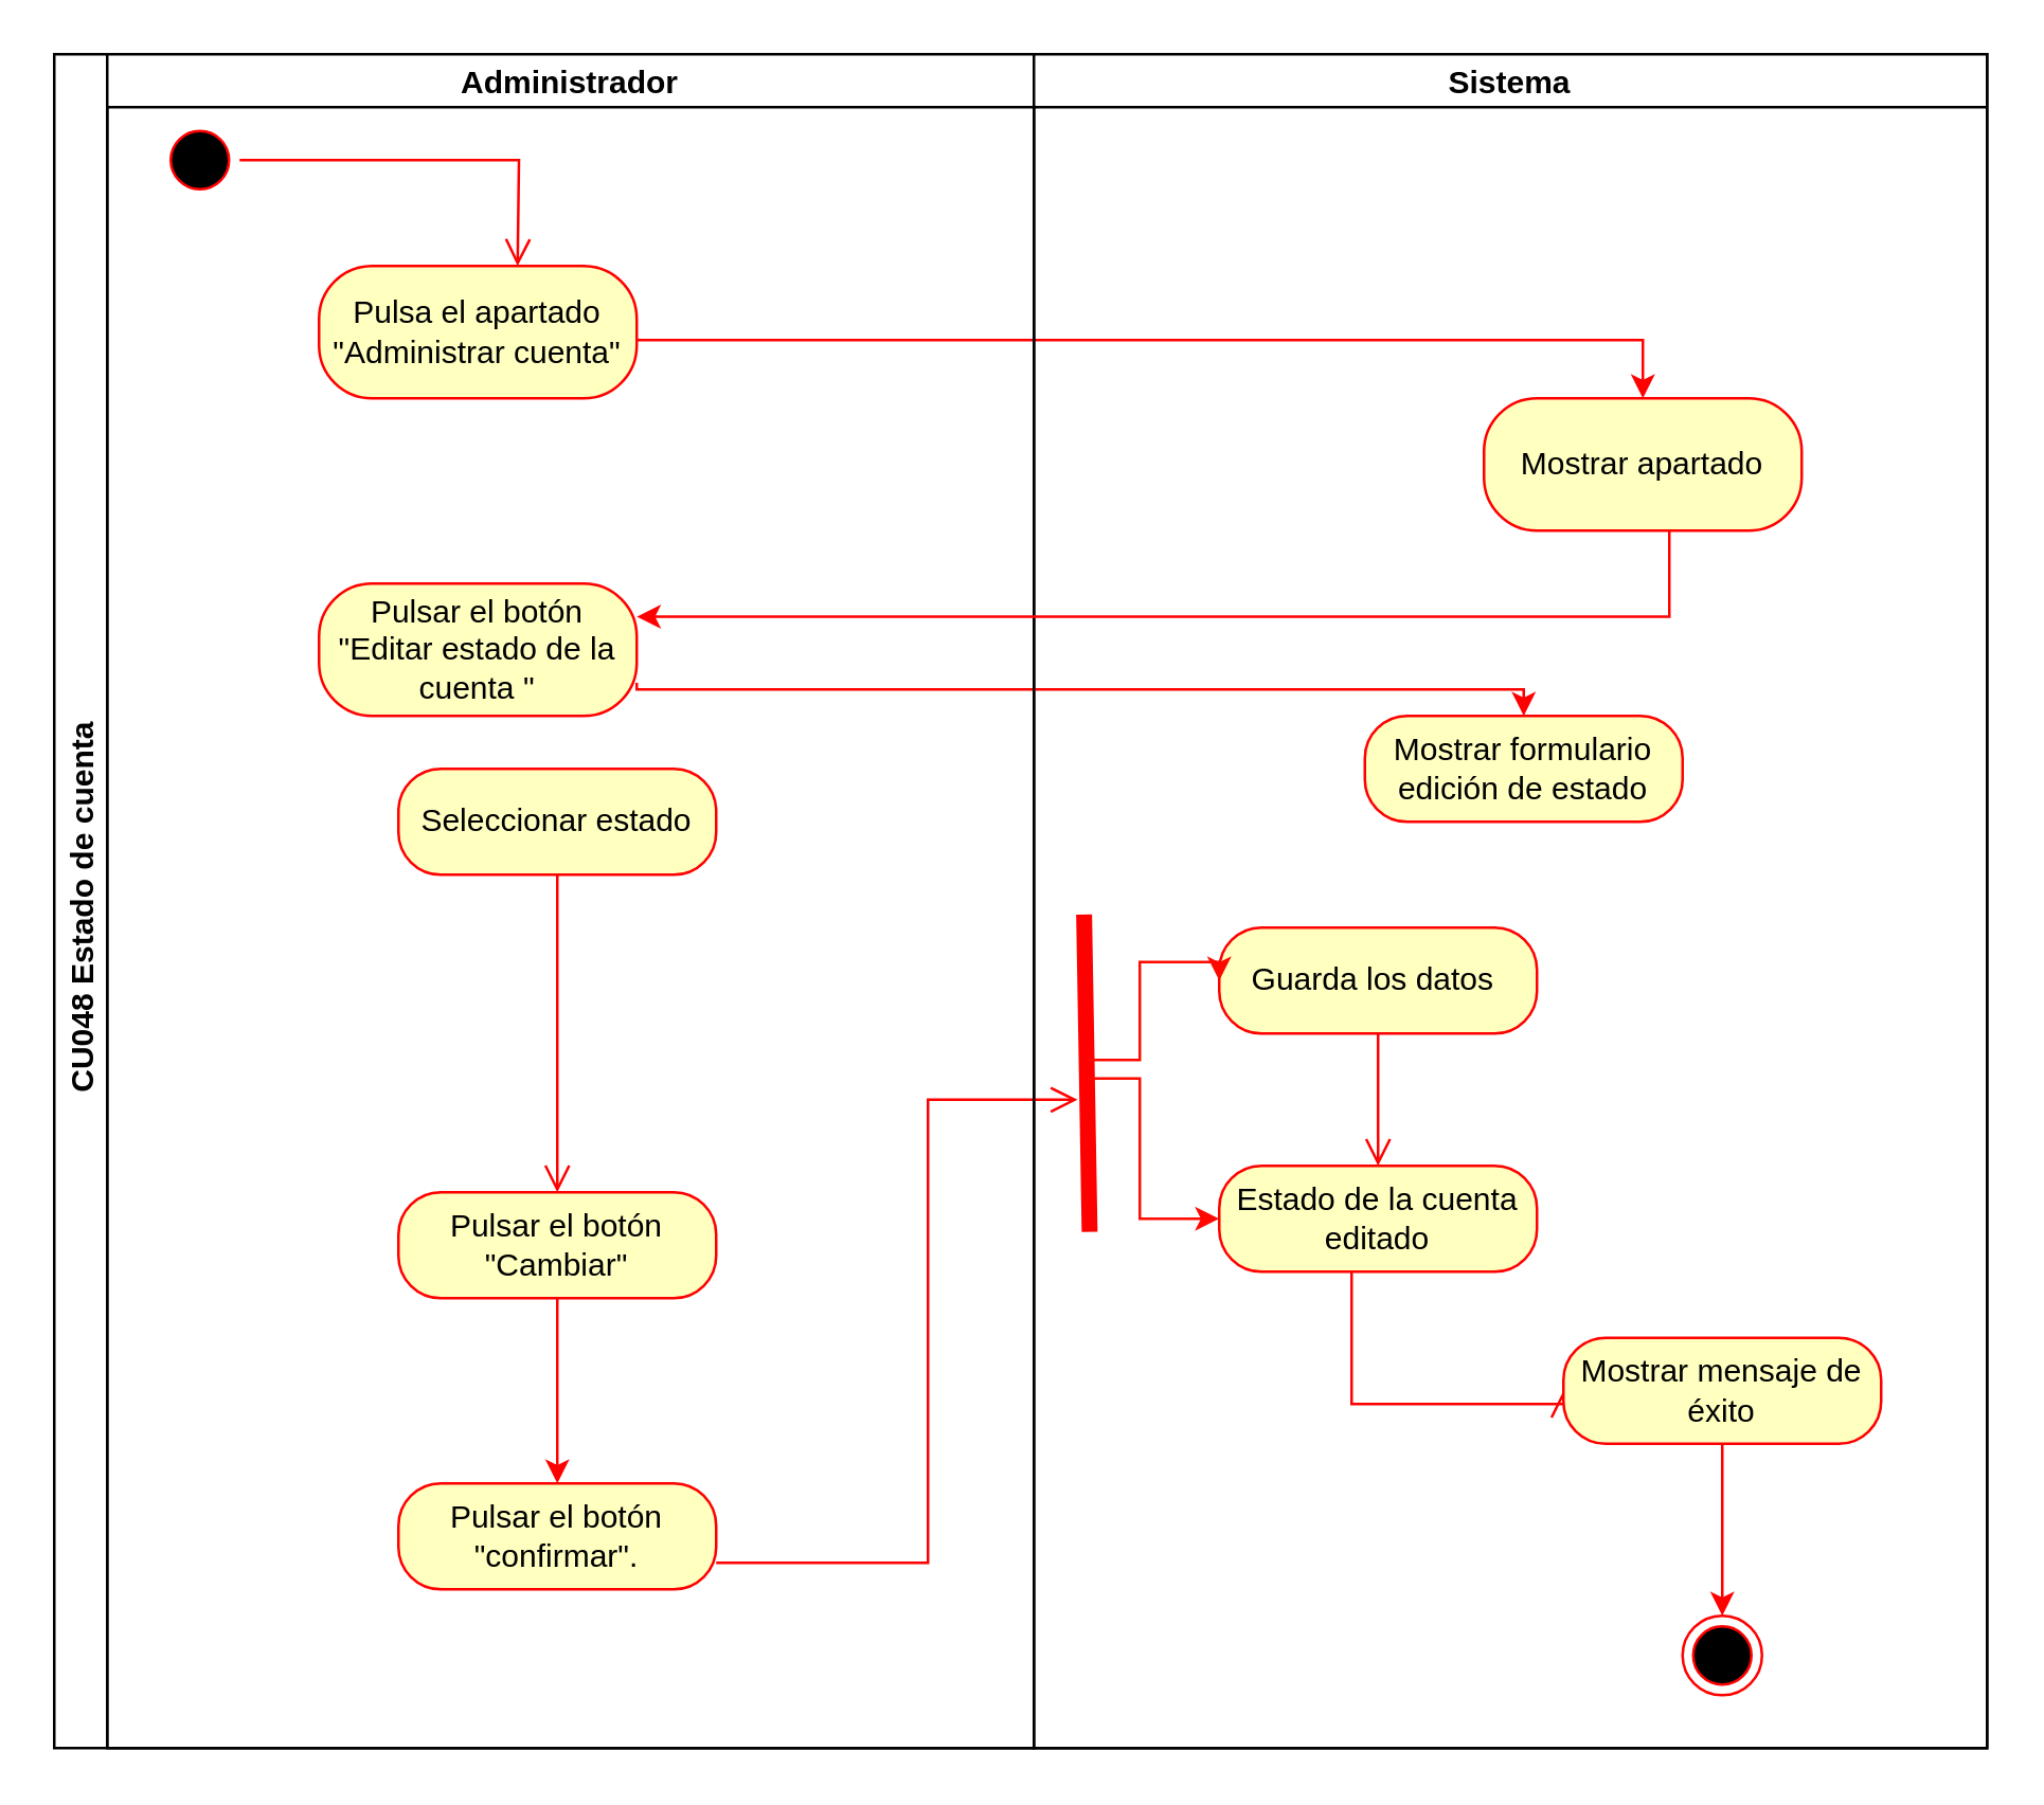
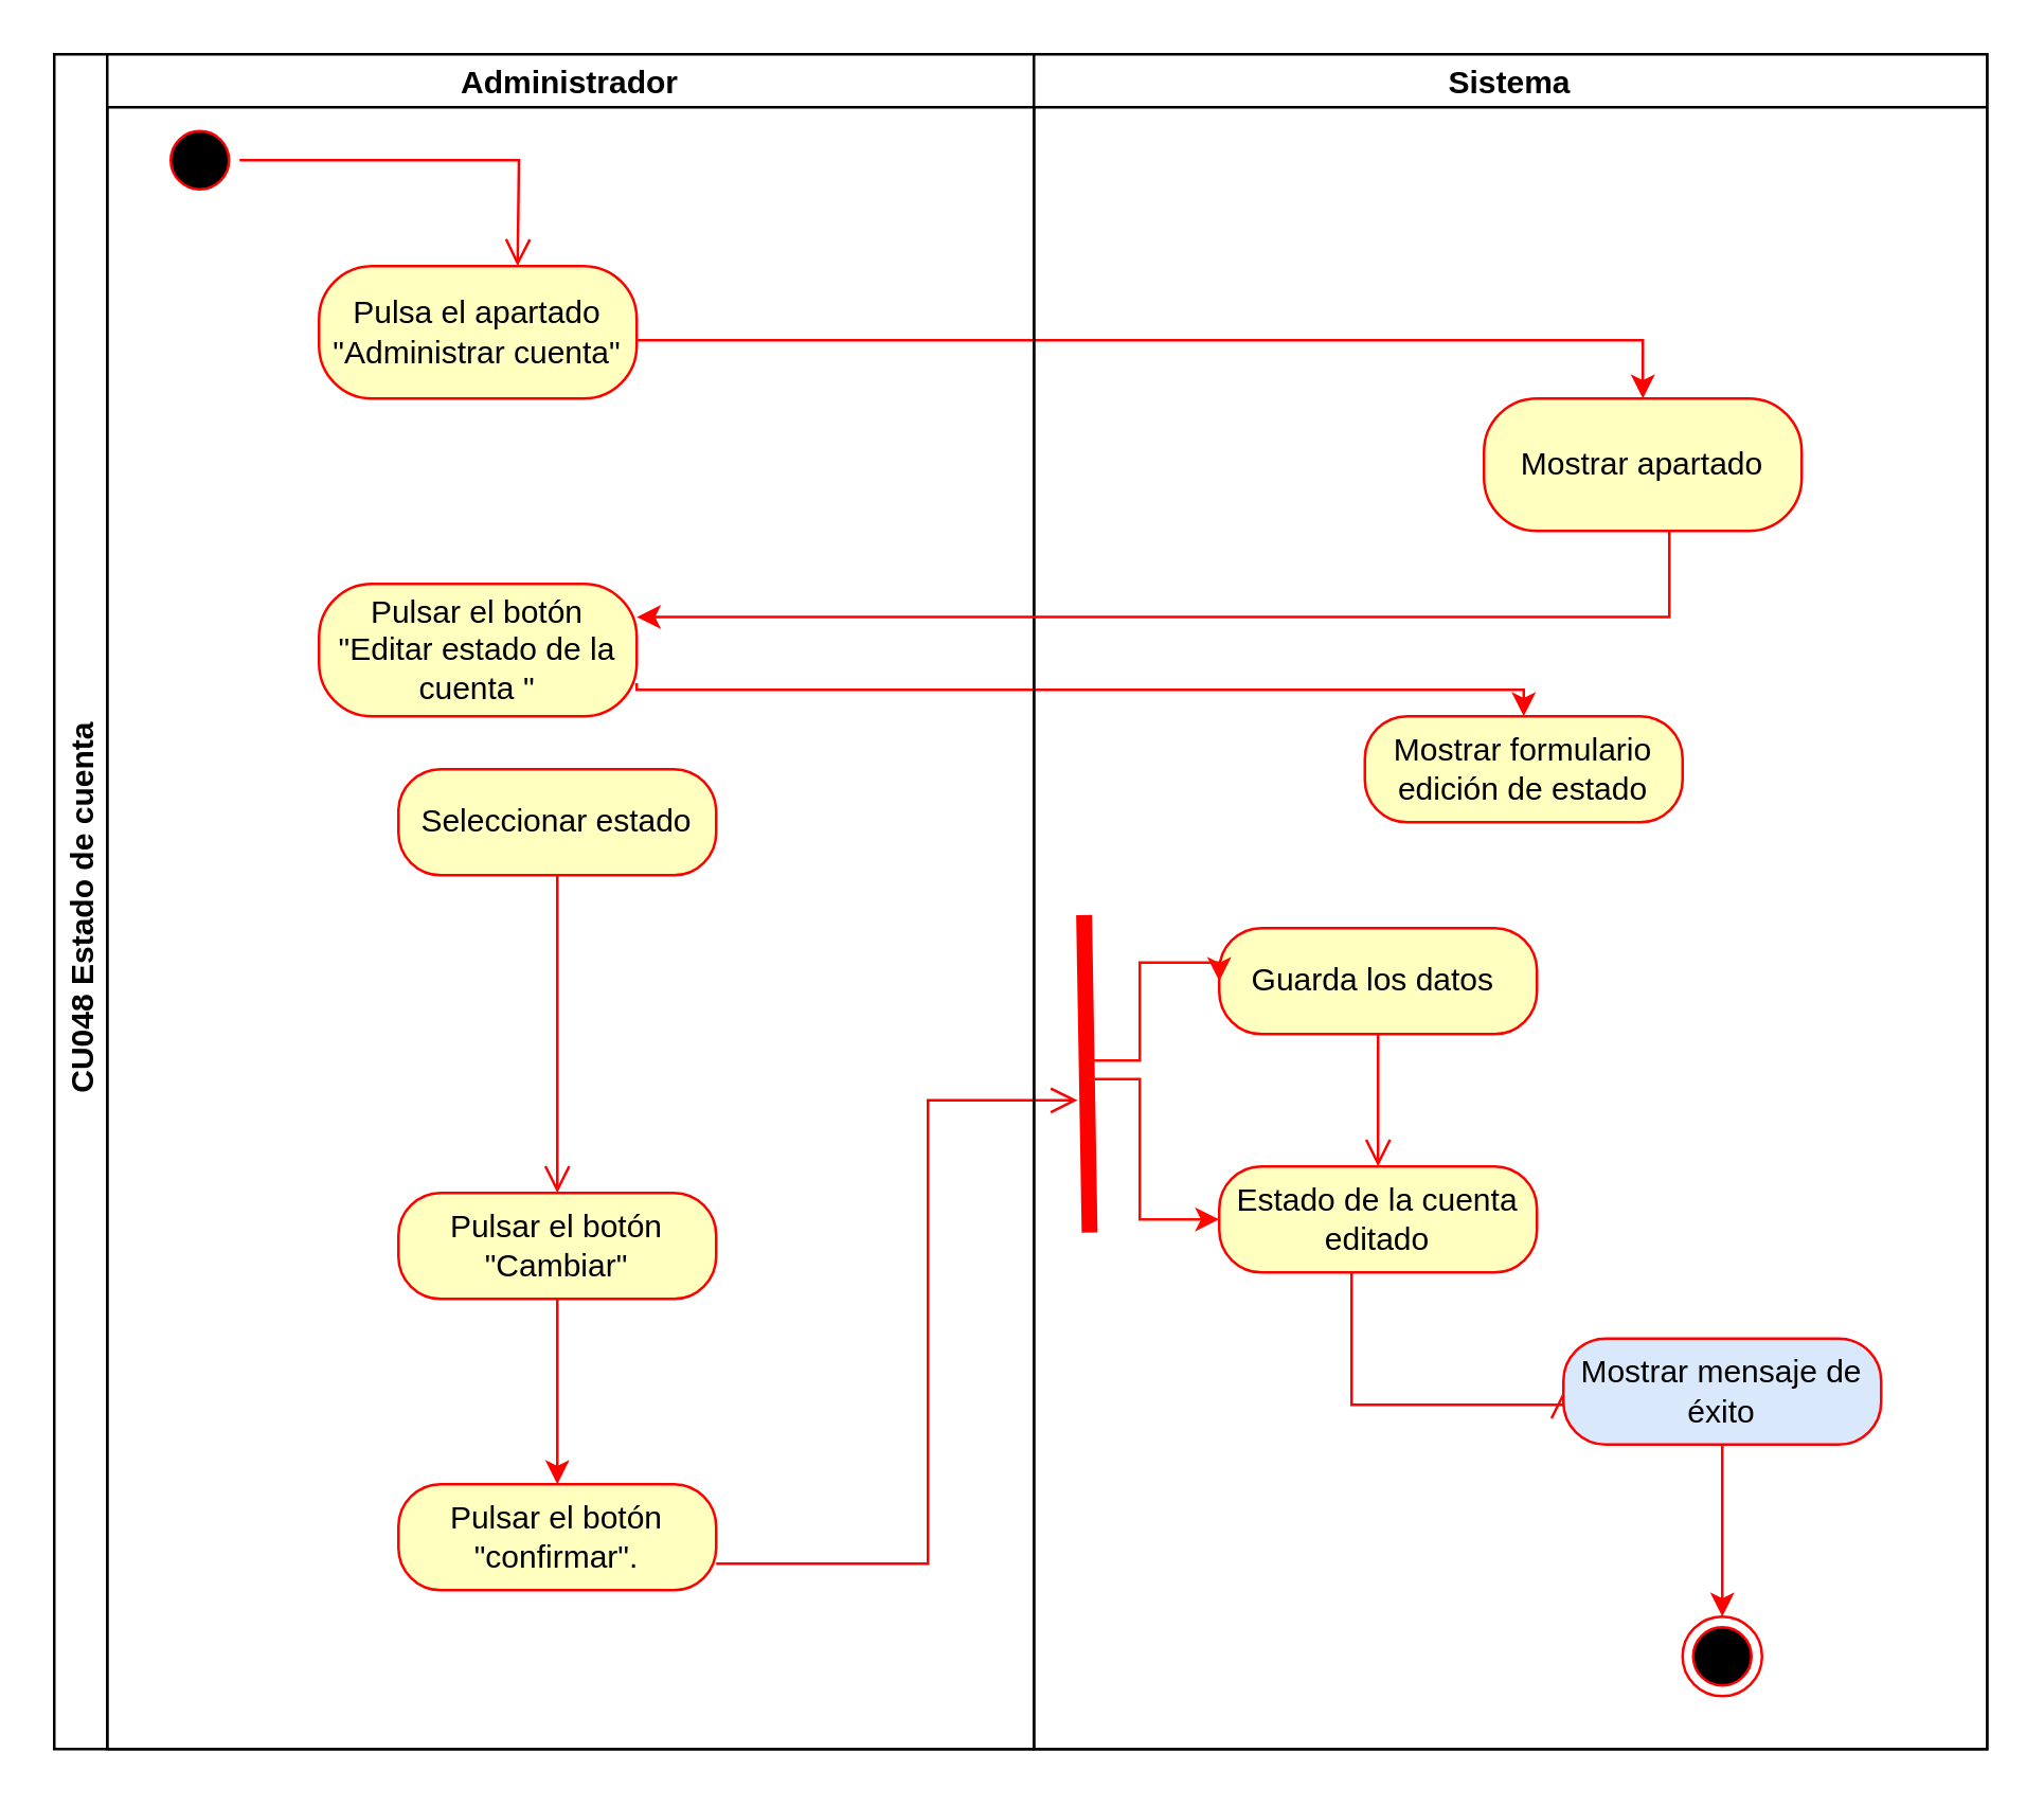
- <mxCell id="25" value="Mostrar mensaje de éxito" style="rounded=1;whiteSpace=wrap;html=1;arcSize=40;fontColor=#000000;fillColor=#ffffc0;strokeColor=#ff0000;" vertex="1" parent="16"><mxGeometry x="200" y="485" width="120" height="40" as="geometry" /></mxCell>
+ <mxCell id="25" value="Mostrar mensaje de éxito" style="rounded=1;whiteSpace=wrap;html=1;arcSize=40;fontColor=#000000;fillColor=#dae8fc;strokeColor=#ff0000;" vertex="1" parent="16"><mxGeometry x="200" y="485" width="120" height="40" as="geometry" /></mxCell>
